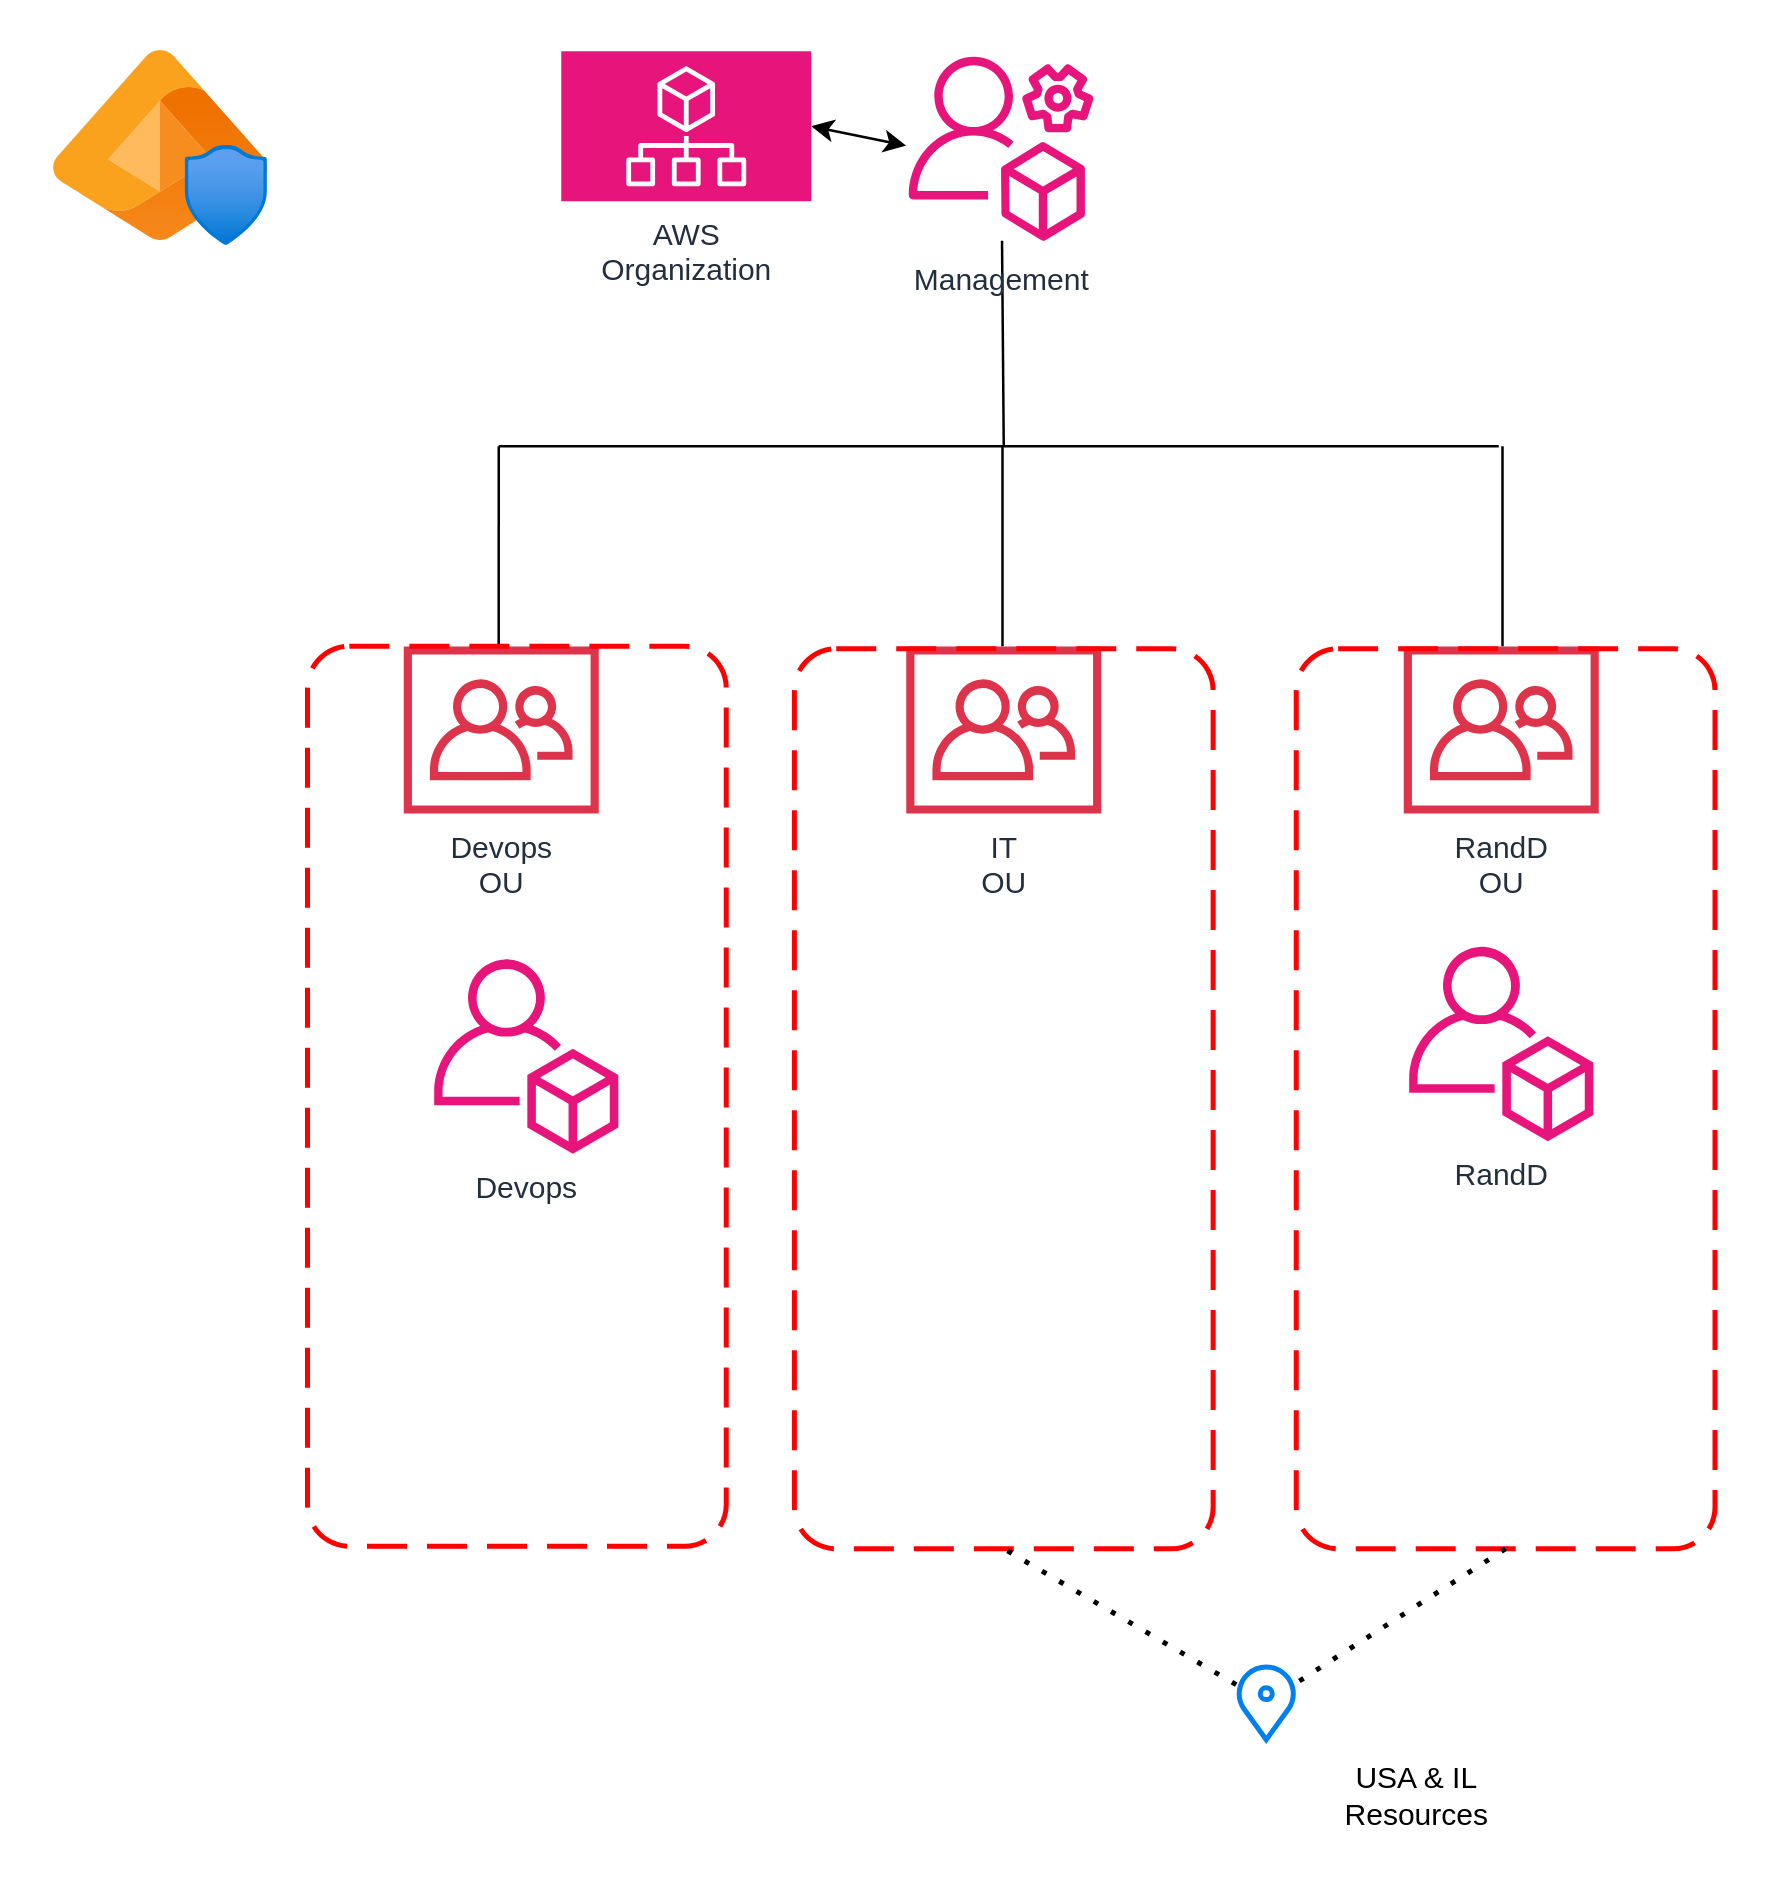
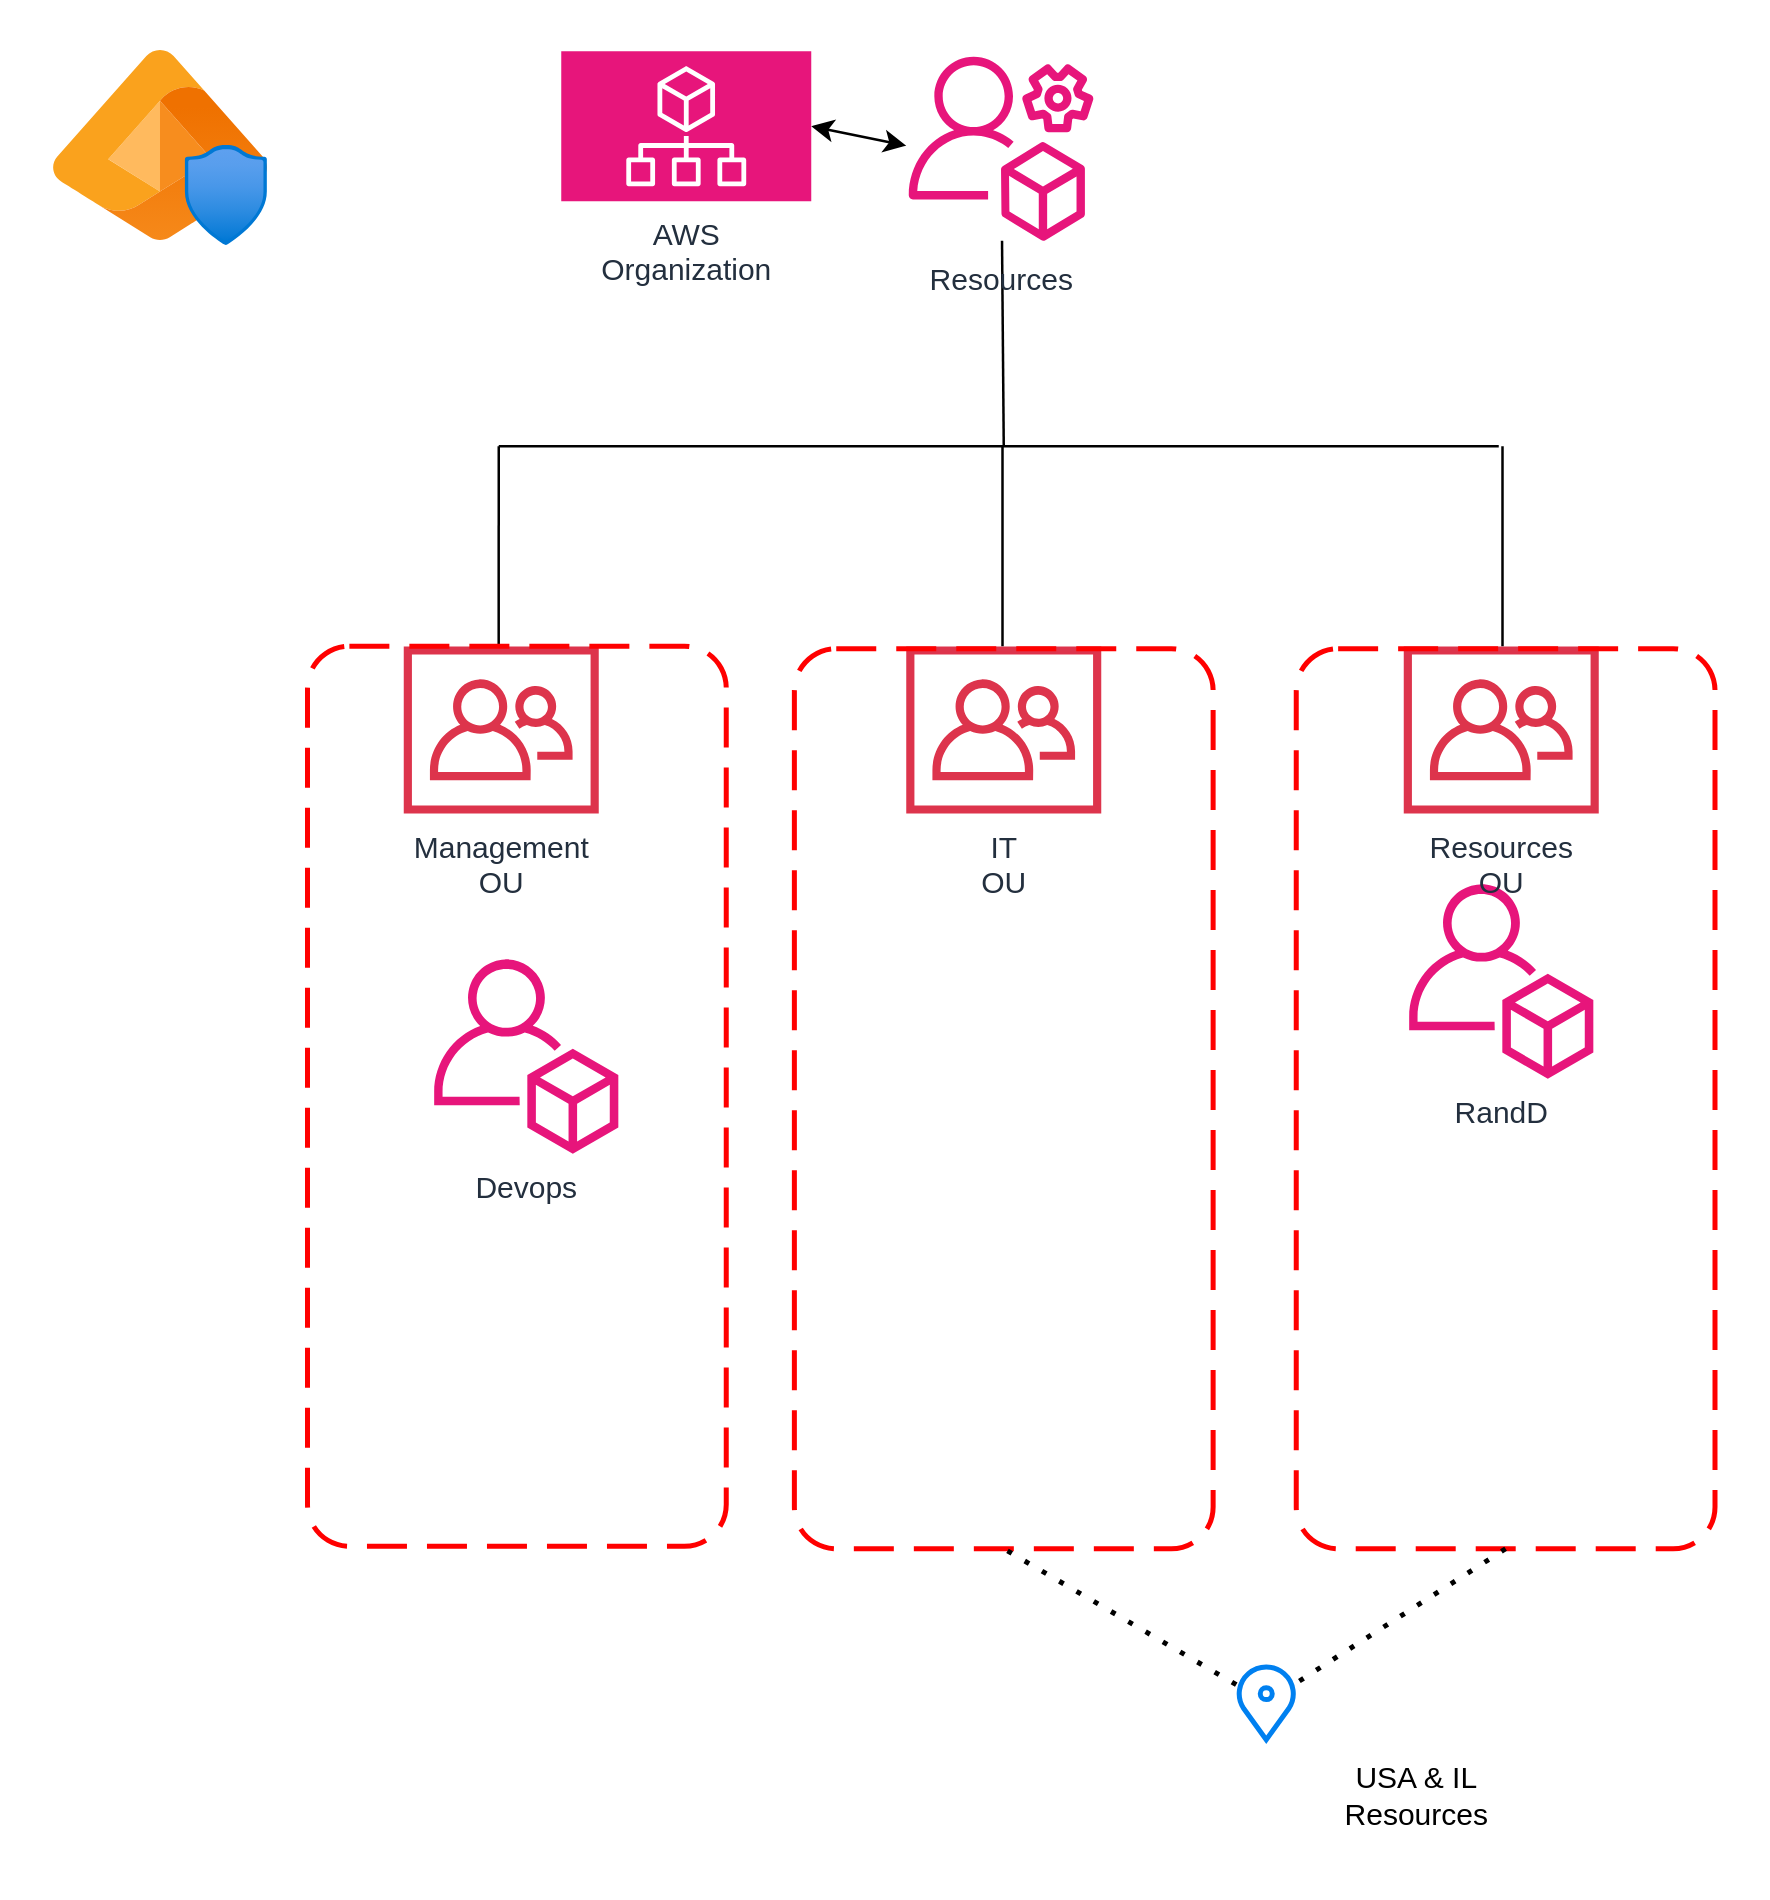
- <mxCell id="17" value="Management" style="sketch=0;outlineConnect=0;fontColor=#232F3E;gradientColor=none;fillColor=#E7157B;strokeColor=none;dashed=0;verticalLabelPosition=bottom;verticalAlign=top;align=center;html=1;fontSize=12;fontStyle=0;aspect=fixed;pointerEvents=1;shape=mxgraph.aws4.organizations_management_account;" parent="1" vertex="1"><mxGeometry x="363" y="20" width="74" height="78" as="geometry" /></mxCell>
+ <mxCell id="17" value="Resources" style="sketch=0;outlineConnect=0;fontColor=#232F3E;gradientColor=none;fillColor=#E7157B;strokeColor=none;dashed=0;verticalLabelPosition=bottom;verticalAlign=top;align=center;html=1;fontSize=12;fontStyle=0;aspect=fixed;pointerEvents=1;shape=mxgraph.aws4.organizations_management_account;" parent="1" vertex="1"><mxGeometry x="363" y="20" width="74" height="78" as="geometry" /></mxCell>
- <mxCell id="5" value="Devops&lt;div&gt;OU&lt;/div&gt;" style="sketch=0;outlineConnect=0;fontColor=#232F3E;gradientColor=none;fillColor=#DD344C;strokeColor=none;dashed=0;verticalLabelPosition=bottom;verticalAlign=top;align=center;html=1;fontSize=12;fontStyle=0;aspect=fixed;pointerEvents=1;shape=mxgraph.aws4.organizations_organizational_unit;" parent="1" vertex="1"><mxGeometry x="161" y="258" width="78" height="67" as="geometry" /></mxCell>
+ <mxCell id="5" value="Management&lt;div&gt;OU&lt;/div&gt;" style="sketch=0;outlineConnect=0;fontColor=#232F3E;gradientColor=none;fillColor=#DD344C;strokeColor=none;dashed=0;verticalLabelPosition=bottom;verticalAlign=top;align=center;html=1;fontSize=12;fontStyle=0;aspect=fixed;pointerEvents=1;shape=mxgraph.aws4.organizations_organizational_unit;" parent="1" vertex="1"><mxGeometry x="161" y="258" width="78" height="67" as="geometry" /></mxCell>
- <mxCell id="7" value="RandD&lt;div&gt;OU&lt;/div&gt;" style="sketch=0;outlineConnect=0;fontColor=#232F3E;gradientColor=none;fillColor=#DD344C;strokeColor=none;dashed=0;verticalLabelPosition=bottom;verticalAlign=top;align=center;html=1;fontSize=12;fontStyle=0;aspect=fixed;pointerEvents=1;shape=mxgraph.aws4.organizations_organizational_unit;" parent="1" vertex="1"><mxGeometry x="561" y="258" width="78" height="67" as="geometry" /></mxCell>
+ <mxCell id="7" value="Resources&lt;div&gt;OU&lt;/div&gt;" style="sketch=0;outlineConnect=0;fontColor=#232F3E;gradientColor=none;fillColor=#DD344C;strokeColor=none;dashed=0;verticalLabelPosition=bottom;verticalAlign=top;align=center;html=1;fontSize=12;fontStyle=0;aspect=fixed;pointerEvents=1;shape=mxgraph.aws4.organizations_organizational_unit;" parent="1" vertex="1"><mxGeometry x="561" y="258" width="78" height="67" as="geometry" /></mxCell>
- <mxCell id="4" value="RandD" style="sketch=0;outlineConnect=0;fontColor=#232F3E;gradientColor=none;fillColor=#E7157B;strokeColor=none;dashed=0;verticalLabelPosition=bottom;verticalAlign=top;align=center;html=1;fontSize=12;fontStyle=0;aspect=fixed;pointerEvents=1;shape=mxgraph.aws4.organizations_account;" parent="1" vertex="1"><mxGeometry x="563" y="378" width="74" height="78" as="geometry" /></mxCell>
+ <mxCell id="4" value="RandD" style="sketch=0;outlineConnect=0;fontColor=#232F3E;gradientColor=none;fillColor=#E7157B;strokeColor=none;dashed=0;verticalLabelPosition=bottom;verticalAlign=top;align=center;html=1;fontSize=12;fontStyle=0;aspect=fixed;pointerEvents=1;shape=mxgraph.aws4.organizations_account;" parent="1" vertex="1"><mxGeometry x="563" y="353" width="74" height="78" as="geometry" /></mxCell>
